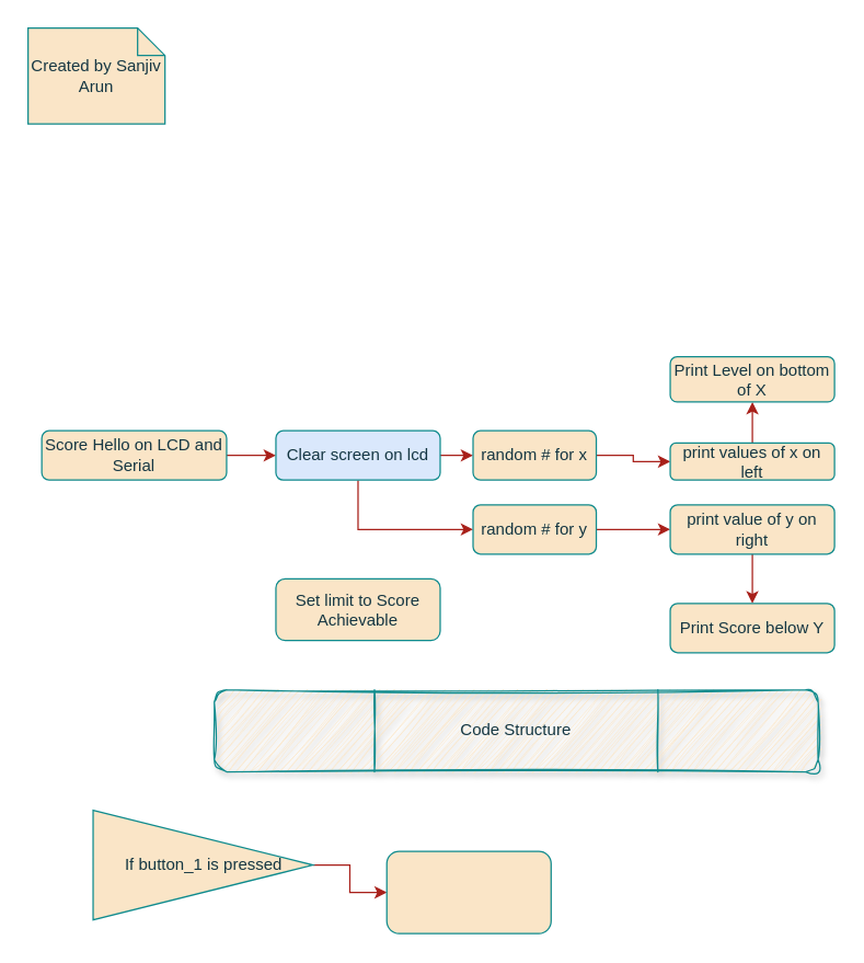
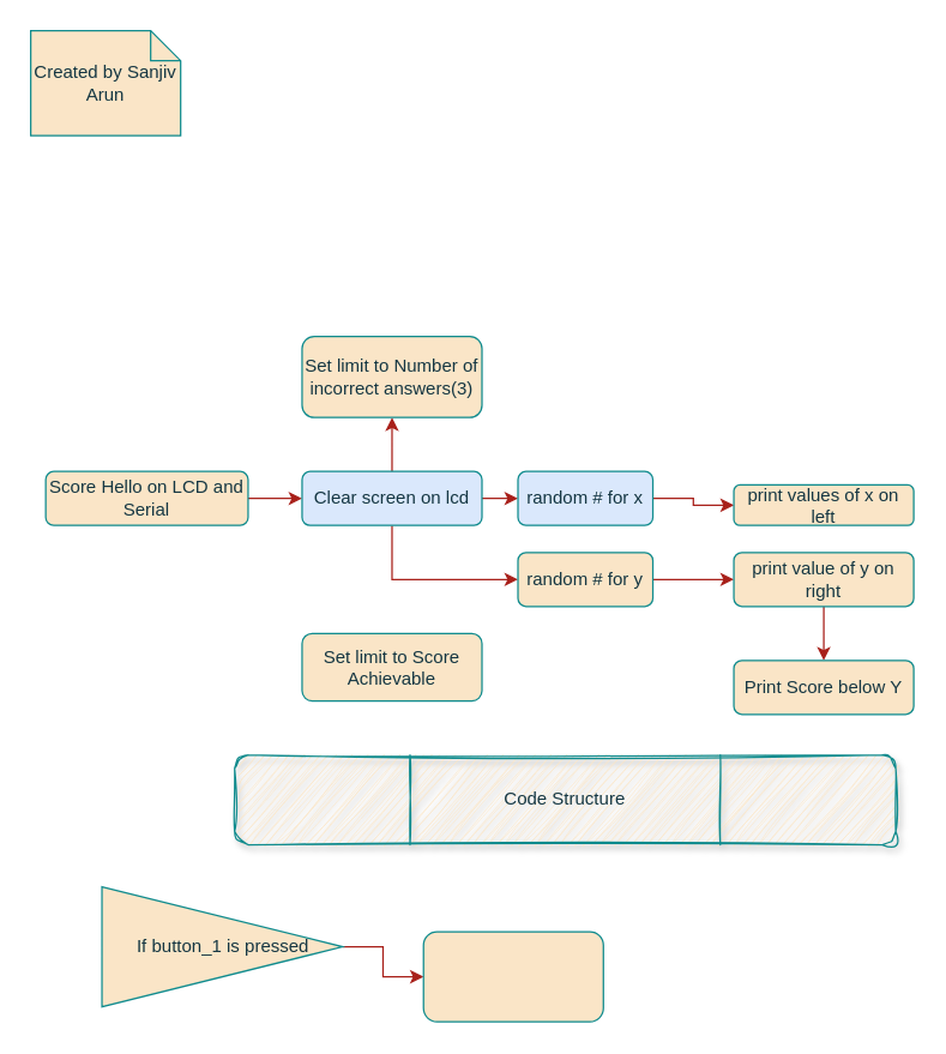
+ <mxCell id="19" value="Set limit to Number of incorrect answers(3)" style="whiteSpace=wrap;html=1;fillColor=#FAE5C7;strokeColor=#0F8B8D;fontColor=#143642;rounded=1;" vertex="1" parent="1"><mxGeometry x="201" y="224" width="120" height="54" as="geometry" /></mxCell>
- <mxCell id="18" value="Print Level on bottom of X" style="whiteSpace=wrap;html=1;fillColor=#FAE5C7;strokeColor=#0F8B8D;fontColor=#143642;rounded=1;" vertex="1" parent="1"><mxGeometry x="489" y="260" width="120" height="33" as="geometry" /></mxCell>
+ <mxCell id="7" value="" style="edgeStyle=orthogonalEdgeStyle;rounded=0;orthogonalLoop=1;jettySize=auto;html=1;strokeColor=#A8201A;fontColor=#143642;fillColor=#FAE5C7;" edge="1" parent="1" source="8" target="19"><mxGeometry relative="1" as="geometry" /></mxCell>
- <mxCell id="13" value="" style="edgeStyle=orthogonalEdgeStyle;rounded=0;orthogonalLoop=1;jettySize=auto;html=1;strokeColor=#A8201A;fontColor=#143642;fillColor=#FAE5C7;" edge="1" parent="1" source="14" target="18"><mxGeometry relative="1" as="geometry" /></mxCell>
- <mxCell id="10" value="random # for x" style="whiteSpace=wrap;html=1;fillColor=#FAE5C7;strokeColor=#0F8B8D;fontColor=#143642;rounded=1;" vertex="1" parent="1"><mxGeometry x="345" y="314" width="90" height="36" as="geometry" /></mxCell>
+ <mxCell id="10" value="random # for x" style="whiteSpace=wrap;html=1;fillColor=#dae8fc;strokeColor=#0F8B8D;fontColor=#143642;rounded=1;" vertex="1" parent="1"><mxGeometry x="345" y="314" width="90" height="36" as="geometry" /></mxCell>
